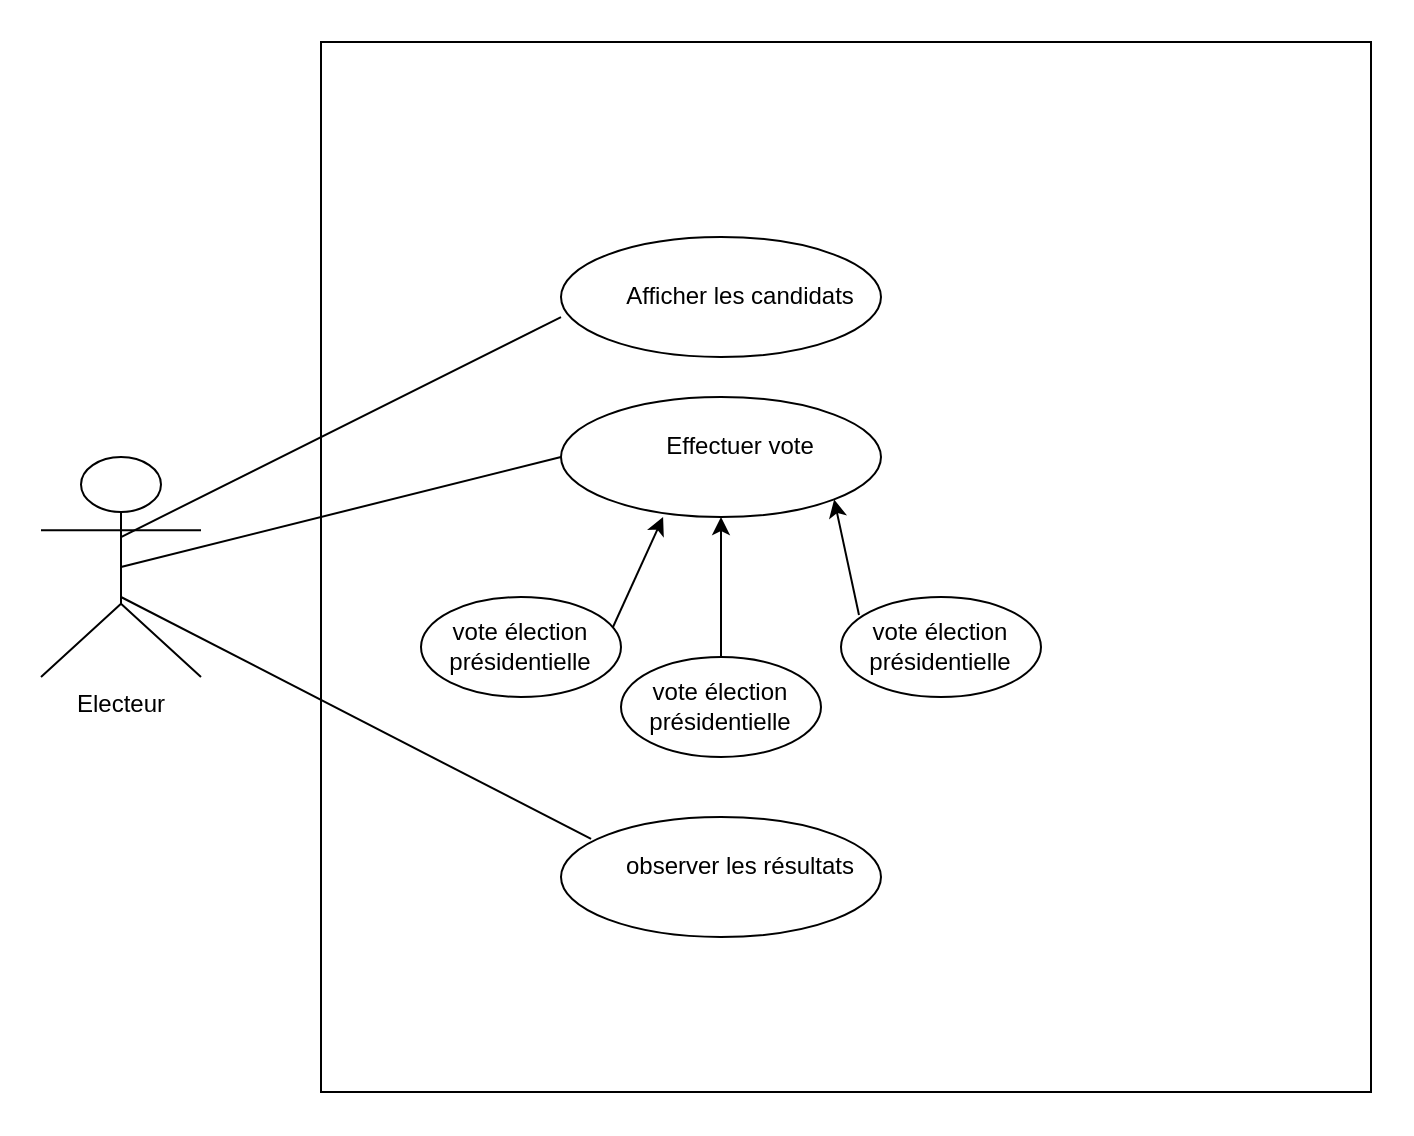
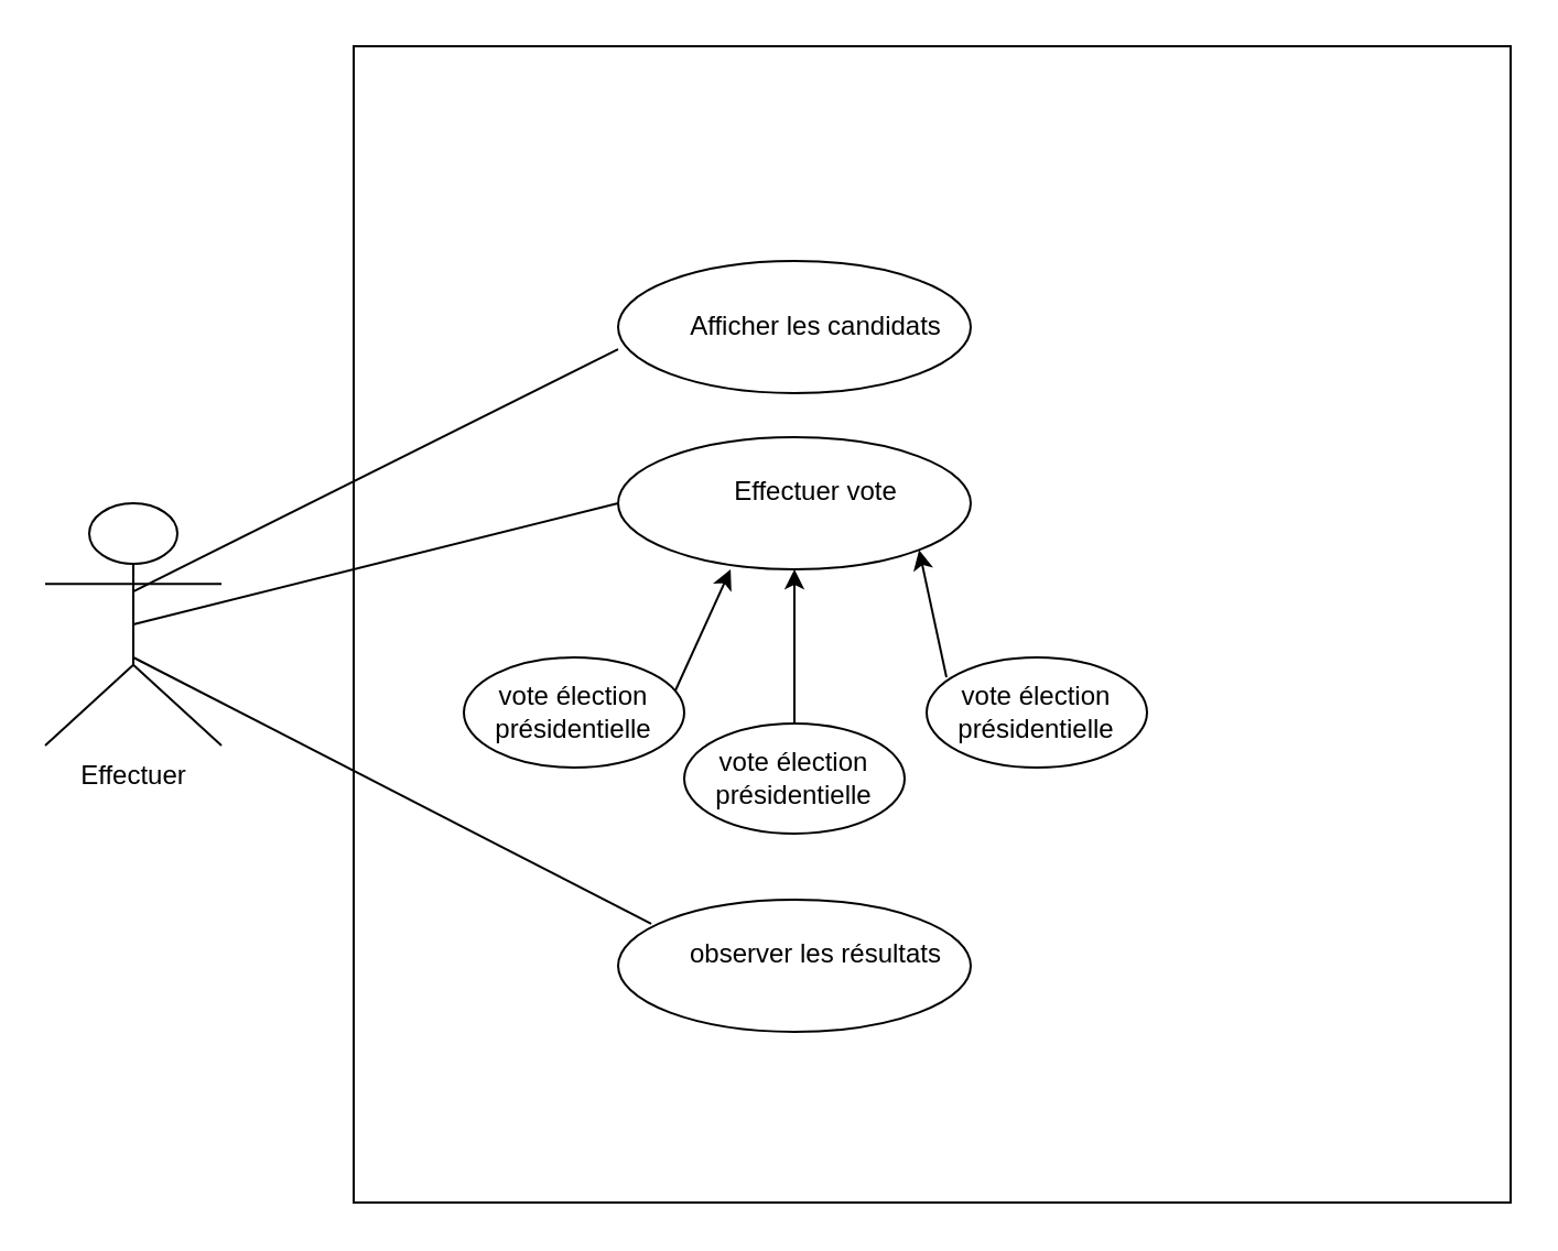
- <mxCell id="2" value="Electeur" style="shape=umlActor;verticalLabelPosition=bottom;verticalAlign=top;html=1;outlineConnect=0;" parent="1" vertex="1"><mxGeometry x="20" y="228" width="80" height="110" as="geometry" /></mxCell>
+ <mxCell id="2" value="Effectuer" style="shape=umlActor;verticalLabelPosition=bottom;verticalAlign=top;html=1;outlineConnect=0;" parent="1" vertex="1"><mxGeometry x="20" y="228" width="80" height="110" as="geometry" /></mxCell>
